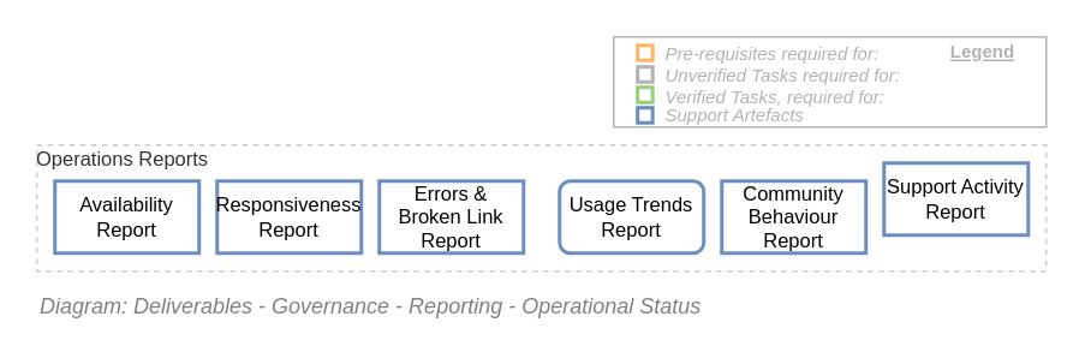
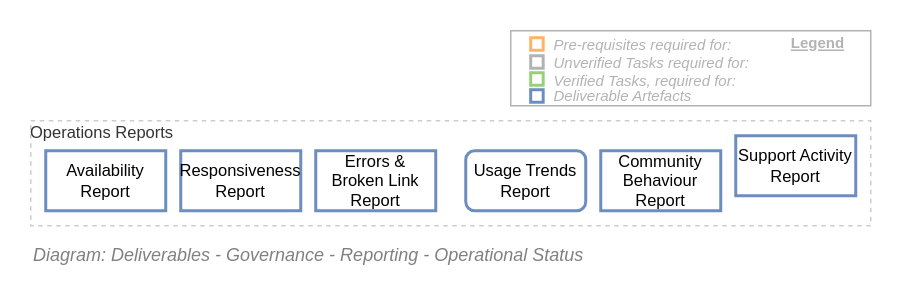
- <mxCell id="16" value="Support Artefacts" style="text;html=1;strokeColor=none;fillColor=none;align=left;verticalAlign=middle;whiteSpace=wrap;rounded=0;fontSize=10;fontStyle=2;fontColor=#B3B3B3;" parent="10" vertex="1"><mxGeometry x="26.595" y="39.333" width="213.405" height="8.333" as="geometry" /></mxCell>
+ <mxCell id="16" value="Deliverable Artefacts" style="text;html=1;strokeColor=none;fillColor=none;align=left;verticalAlign=middle;whiteSpace=wrap;rounded=0;fontSize=10;fontStyle=2;fontColor=#B3B3B3;" parent="10" vertex="1"><mxGeometry x="26.595" y="39.333" width="213.405" height="8.333" as="geometry" /></mxCell>
